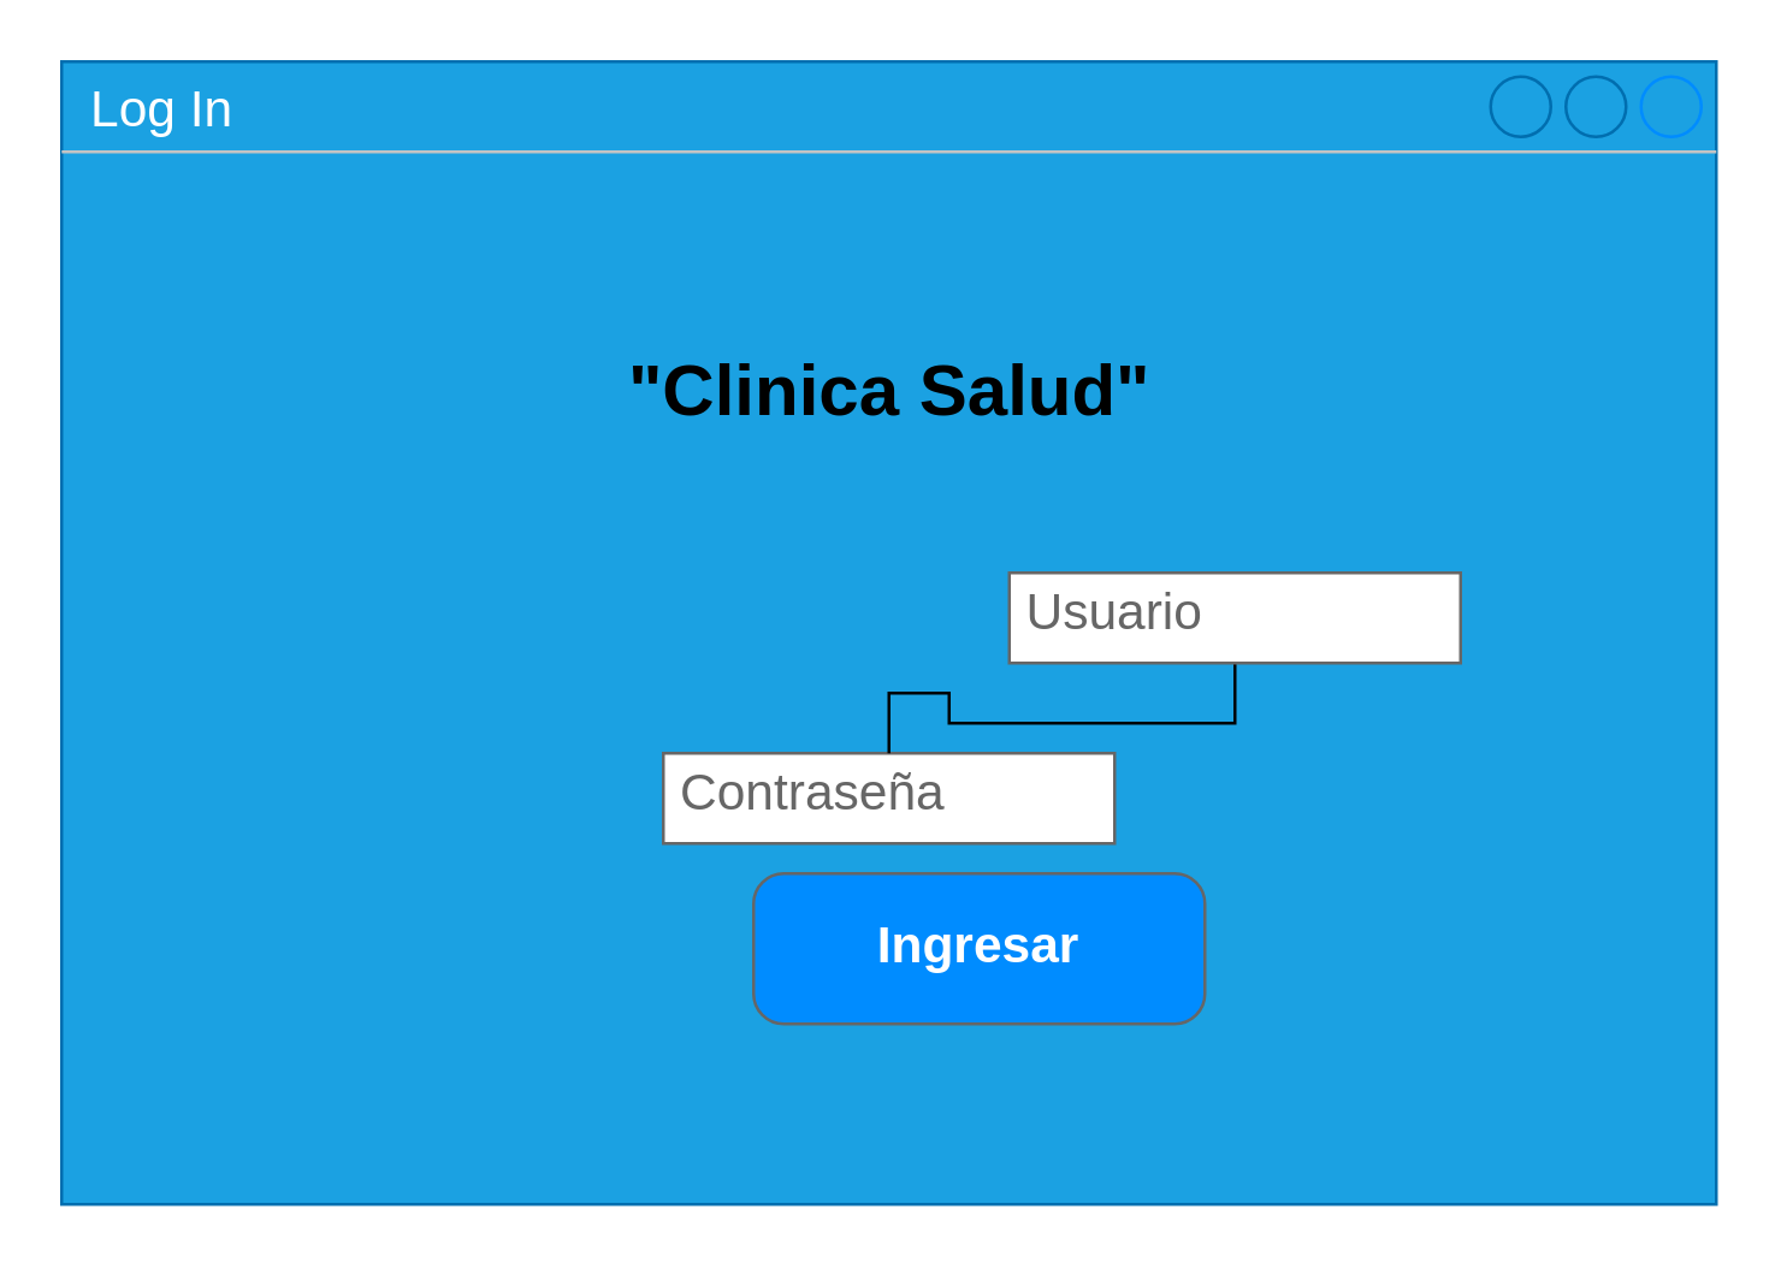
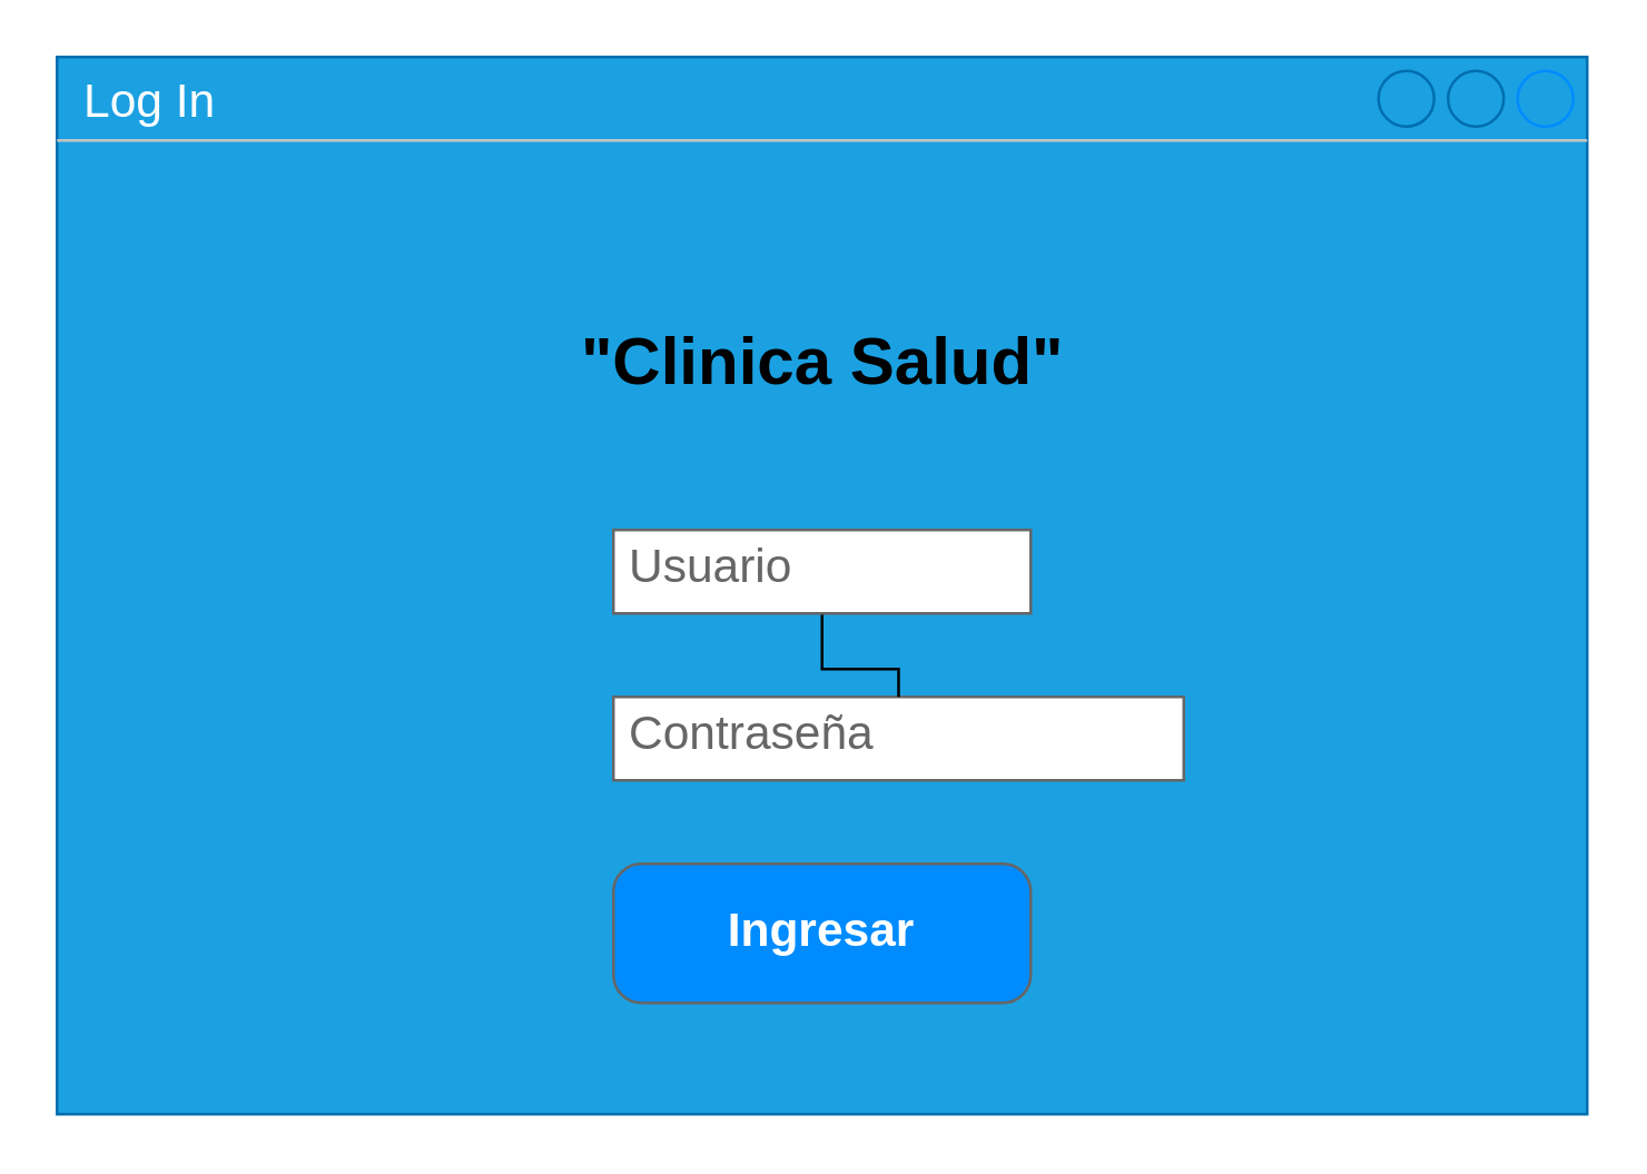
- <mxCell id="5" value="Usuario" style="strokeWidth=1;shadow=0;dashed=0;align=center;html=1;shape=mxgraph.mockup.text.textBox;fontColor=#666666;align=left;fontSize=17;spacingLeft=4;spacingTop=-3;whiteSpace=wrap;strokeColor=#666666;mainText=" vertex="1" parent="1"><mxGeometry x="335" y="190" width="150" height="30" as="geometry" /></mxCell>
+ <mxCell id="5" value="Usuario" style="strokeWidth=1;shadow=0;dashed=0;align=center;html=1;shape=mxgraph.mockup.text.textBox;fontColor=#666666;align=left;fontSize=17;spacingLeft=4;spacingTop=-3;whiteSpace=wrap;strokeColor=#666666;mainText=" vertex="1" parent="1"><mxGeometry x="220" y="190" width="150" height="30" as="geometry" /></mxCell>
- <mxCell id="3" value="Contraseña" style="strokeWidth=1;shadow=0;dashed=0;align=center;html=1;shape=mxgraph.mockup.text.textBox;fontColor=#666666;align=left;fontSize=17;spacingLeft=4;spacingTop=-3;whiteSpace=wrap;strokeColor=#666666;mainText=" vertex="1" parent="1"><mxGeometry x="220" y="250" width="150" height="30" as="geometry" /></mxCell>
+ <mxCell id="3" value="Contraseña" style="strokeWidth=1;shadow=0;dashed=0;align=center;html=1;shape=mxgraph.mockup.text.textBox;fontColor=#666666;align=left;fontSize=17;spacingLeft=4;spacingTop=-3;whiteSpace=wrap;strokeColor=#666666;mainText=" vertex="1" parent="1"><mxGeometry x="220" y="250" width="205" height="30" as="geometry" /></mxCell>
- <mxCell id="6" value="Ingresar" style="strokeWidth=1;shadow=0;dashed=0;align=center;html=1;shape=mxgraph.mockup.buttons.button;strokeColor=#666666;fontColor=#ffffff;mainText=;buttonStyle=round;fontSize=17;fontStyle=1;fillColor=#008cff;whiteSpace=wrap;" vertex="1" parent="1"><mxGeometry x="250" y="290" width="150" height="50" as="geometry" /></mxCell>
+ <mxCell id="6" value="Ingresar" style="strokeWidth=1;shadow=0;dashed=0;align=center;html=1;shape=mxgraph.mockup.buttons.button;strokeColor=#666666;fontColor=#ffffff;mainText=;buttonStyle=round;fontSize=17;fontStyle=1;fillColor=#008cff;whiteSpace=wrap;" vertex="1" parent="1"><mxGeometry x="220" y="310" width="150" height="50" as="geometry" /></mxCell>
